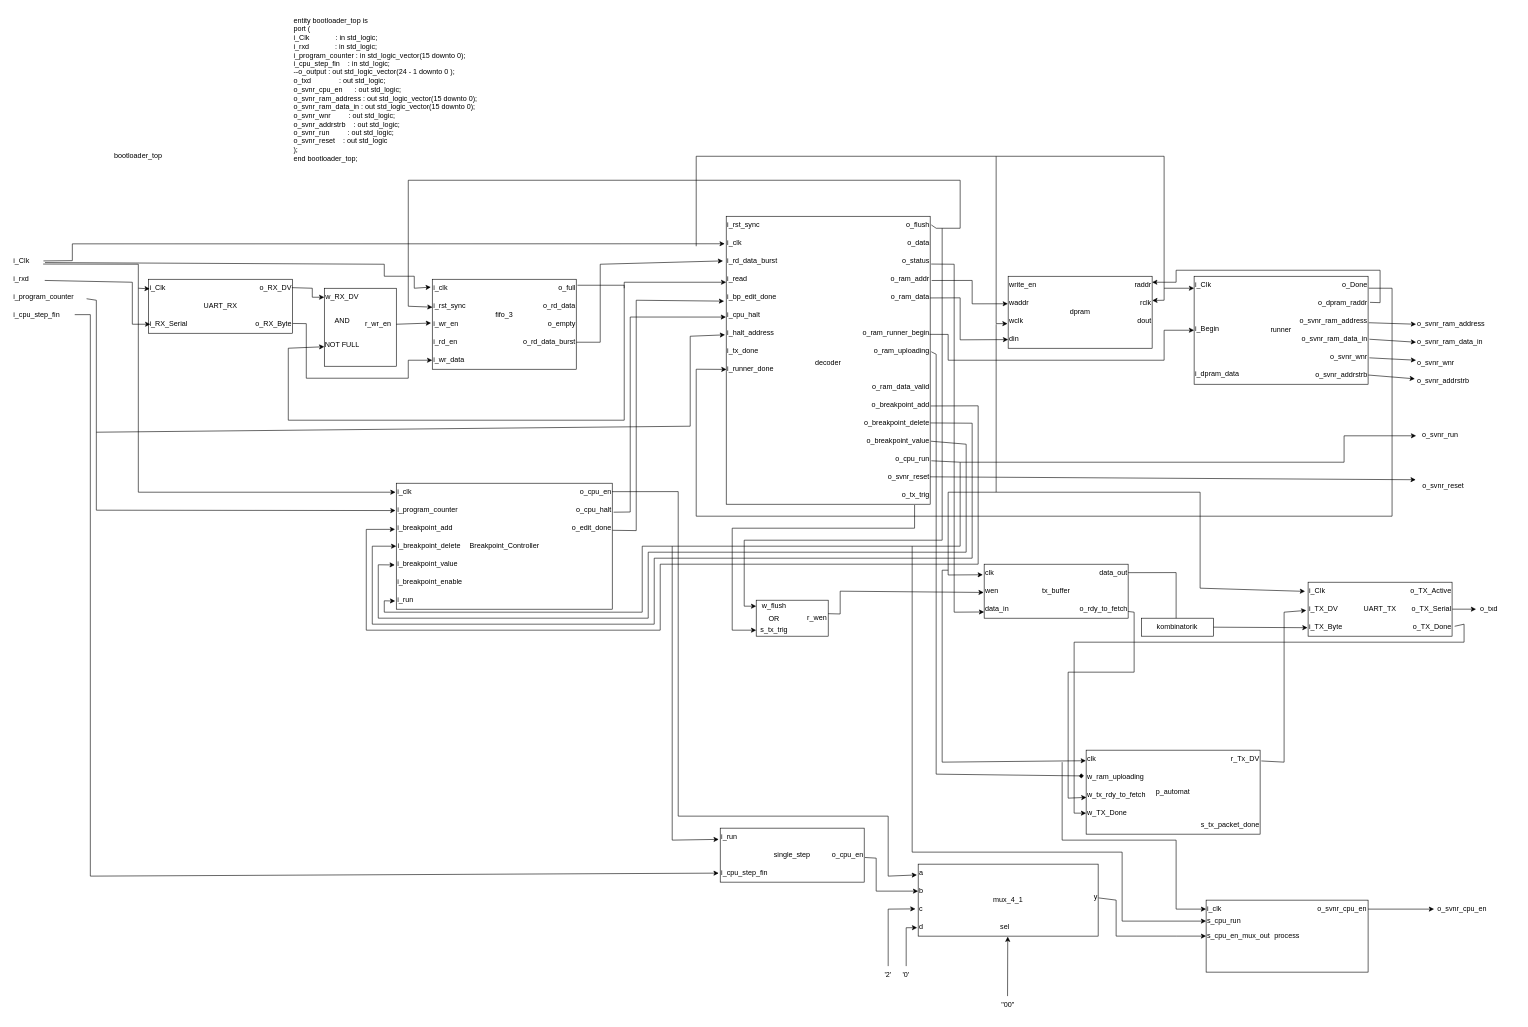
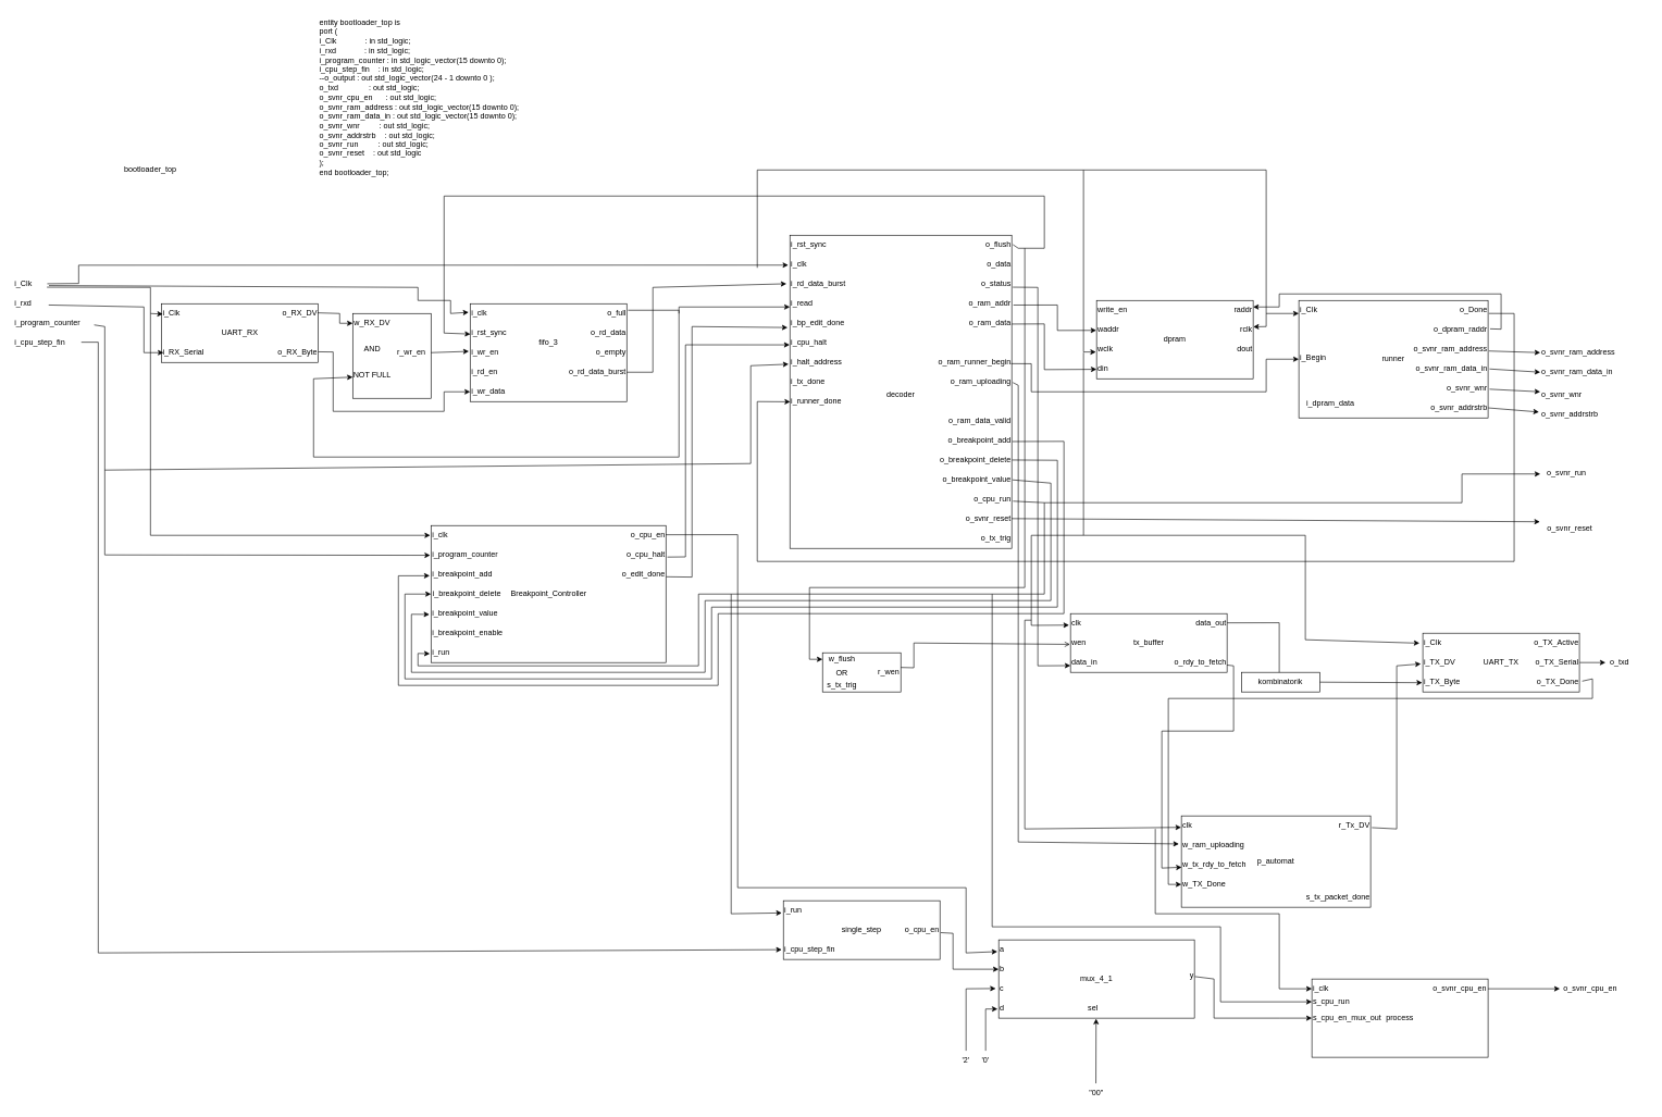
- <mxCell id="85" value="i_dpram_data" style="text;html=1;align=left;verticalAlign=middle;resizable=0;points=[];autosize=1;strokeColor=none;fillColor=none;" parent="81" vertex="1"><mxGeometry y="148" width="100" height="30" as="geometry" /></mxCell>
+ <mxCell id="85" value="i_dpram_data" style="text;html=1;align=left;verticalAlign=middle;resizable=0;points=[];autosize=1;strokeColor=none;fillColor=none;" parent="81" vertex="1"><mxGeometry x="10" y="143" width="100" height="30" as="geometry" /></mxCell>
- <mxCell id="129" value="" style="endArrow=classic;html=1;rounded=0;exitX=0.629;exitY=1.045;exitDx=0;exitDy=0;exitPerimeter=0;entryX=0;entryY=0.5;entryDx=0;entryDy=0;" parent="1" source="63" target="127" edge="1"><mxGeometry width="50" height="50" relative="1" as="geometry"><mxPoint x="1250" y="880" as="sourcePoint" /><mxPoint x="1300" y="830" as="targetPoint" /><Array as="points"><mxPoint x="1524" y="880" /><mxPoint x="1220" y="880" /><mxPoint x="1220" y="1050" /></Array></mxGeometry></mxCell>
- <mxCell id="131" value="" style="endArrow=classic;html=1;rounded=0;exitX=1;exitY=0.25;exitDx=0;exitDy=0;entryX=-0.016;entryY=0.57;entryDx=0;entryDy=0;entryPerimeter=0;" parent="1" source="130" target="155" edge="1"><mxGeometry width="50" height="50" relative="1" as="geometry"><mxPoint x="1260" y="960" as="sourcePoint" /><mxPoint x="1310" y="910" as="targetPoint" /><Array as="points"><mxPoint x="1400" y="1023" /><mxPoint x="1400" y="985" /></Array></mxGeometry></mxCell>
+ <mxCell id="131" value="" style="endArrow=open;html=1;rounded=0;exitX=1;exitY=0.25;exitDx=0;exitDy=0;entryX=-0.016;entryY=0.57;entryDx=0;entryDy=0;entryPerimeter=0;" parent="1" source="130" target="155" edge="1"><mxGeometry width="50" height="50" relative="1" as="geometry"><mxPoint x="1260" y="960" as="sourcePoint" /><mxPoint x="1310" y="910" as="targetPoint" /><Array as="points"><mxPoint x="1400" y="1023" /><mxPoint x="1400" y="985" /></Array></mxGeometry></mxCell>
- <mxCell id="121" value="" style="endArrow=diamond;html=1;rounded=0;exitX=1.015;exitY=0.529;exitDx=0;exitDy=0;exitPerimeter=0;entryX=-0.032;entryY=0.433;entryDx=0;entryDy=0;entryPerimeter=0;" parent="1" source="55" target="161" edge="1"><mxGeometry width="50" height="50" relative="1" as="geometry"><mxPoint x="1520" y="900" as="sourcePoint" /><mxPoint x="1570" y="850" as="targetPoint" /><Array as="points"><mxPoint x="1560" y="590" /><mxPoint x="1560" y="1290" /></Array></mxGeometry></mxCell>
+ <mxCell id="121" value="" style="endArrow=classic;html=1;rounded=0;exitX=1.015;exitY=0.529;exitDx=0;exitDy=0;exitPerimeter=0;entryX=-0.032;entryY=0.433;entryDx=0;entryDy=0;entryPerimeter=0;" parent="1" source="55" target="161" edge="1"><mxGeometry width="50" height="50" relative="1" as="geometry"><mxPoint x="1520" y="900" as="sourcePoint" /><mxPoint x="1570" y="850" as="targetPoint" /><Array as="points"><mxPoint x="1560" y="590" /><mxPoint x="1560" y="1290" /></Array></mxGeometry></mxCell>
